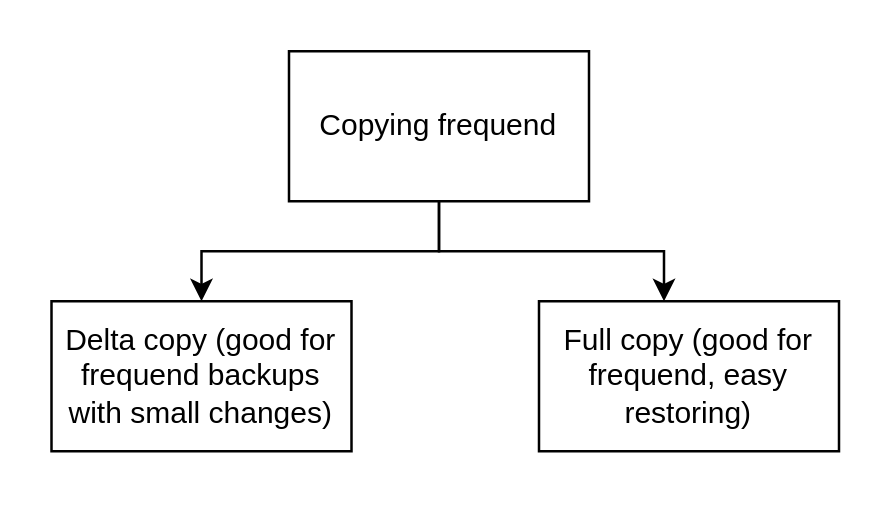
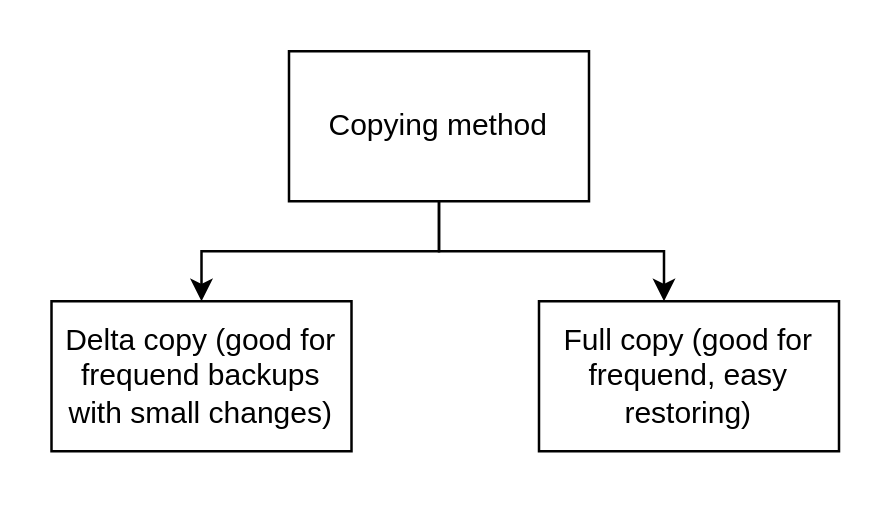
- <mxCell id="4" value="Copying frequend" style="rounded=0;whiteSpace=wrap;html=1;" vertex="1" parent="1"><mxGeometry x="115" y="20" width="120" height="60" as="geometry" /></mxCell>
+ <mxCell id="4" value="Copying method" style="rounded=0;whiteSpace=wrap;html=1;" vertex="1" parent="1"><mxGeometry x="115" y="20" width="120" height="60" as="geometry" /></mxCell>
